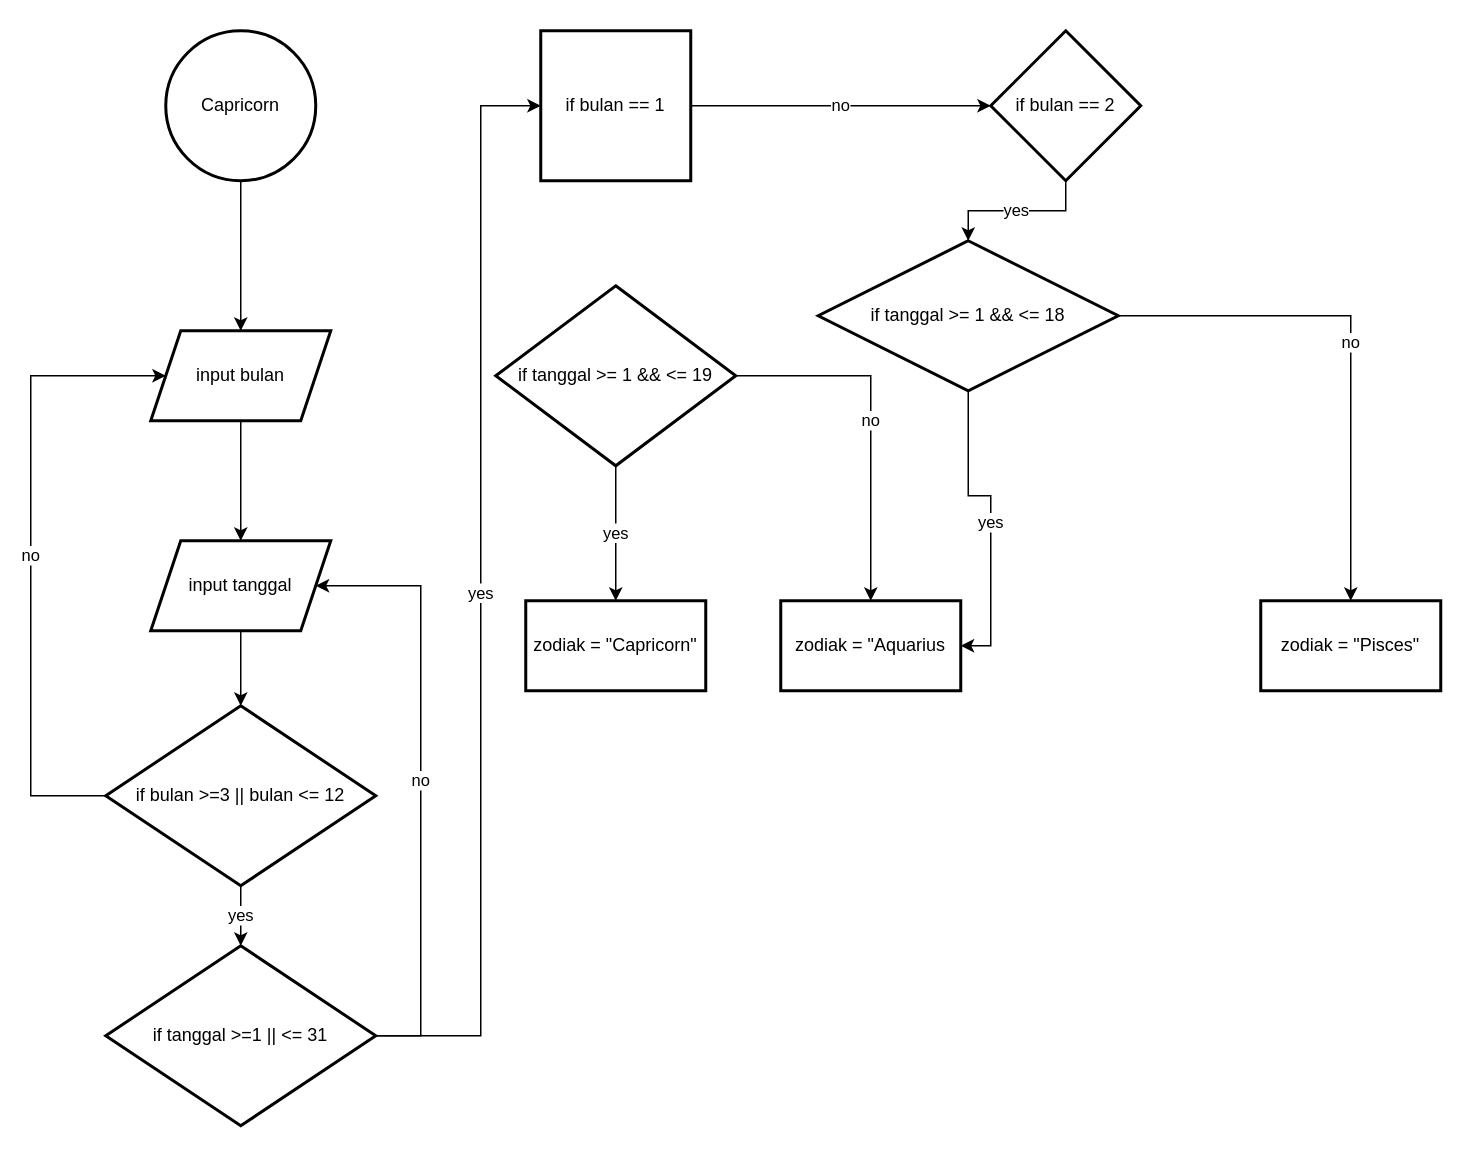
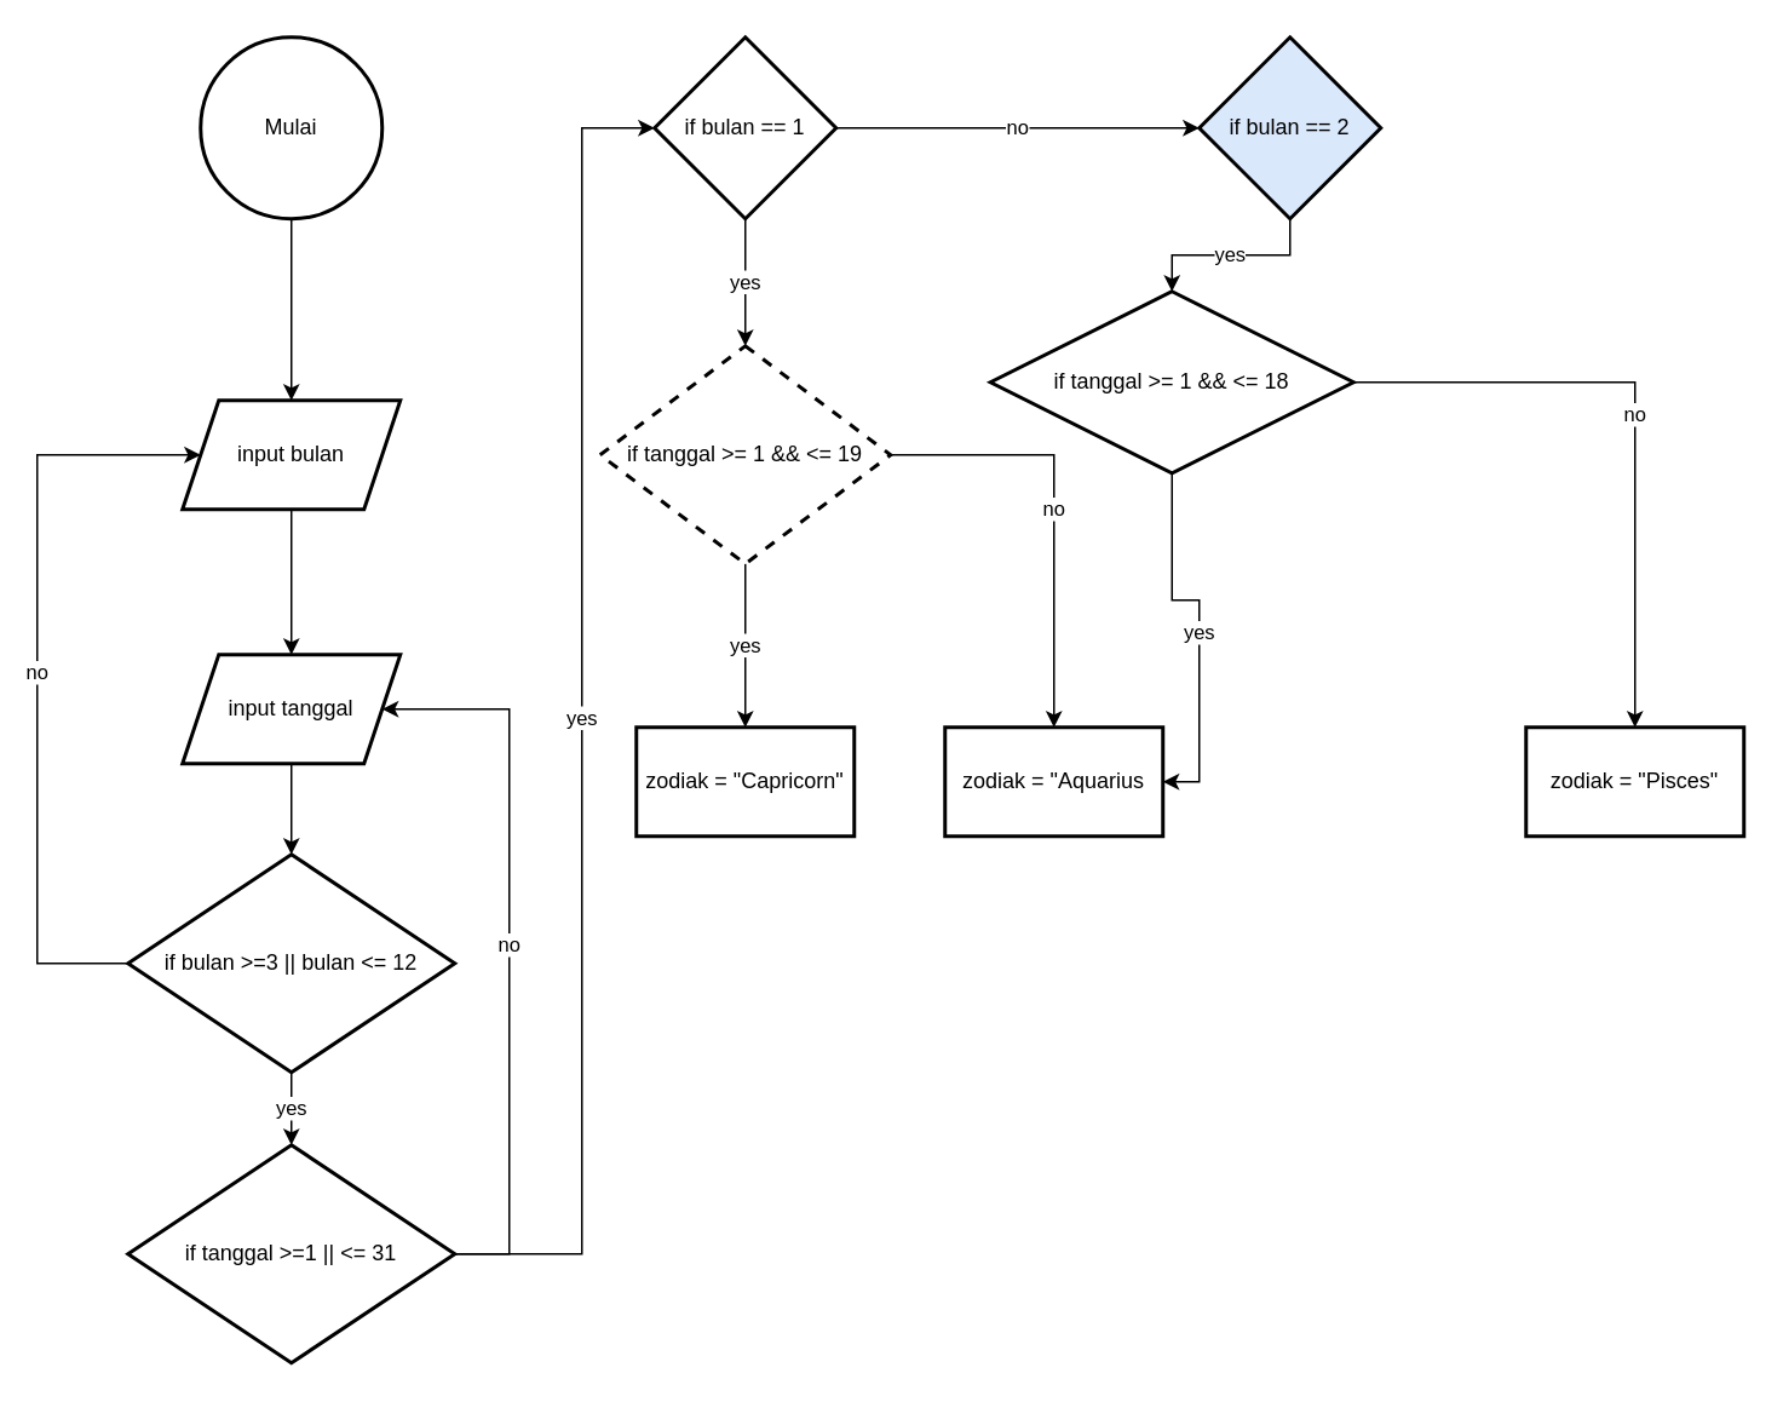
- <mxCell id="3" value="Capricorn" style="strokeWidth=2;html=1;shape=mxgraph.flowchart.start_2;whiteSpace=wrap;" vertex="1" parent="1"><mxGeometry x="110" y="20" width="100" height="100" as="geometry" /></mxCell>
+ <mxCell id="3" value="Mulai" style="strokeWidth=2;html=1;shape=mxgraph.flowchart.start_2;whiteSpace=wrap;" vertex="1" parent="1"><mxGeometry x="110" y="20" width="100" height="100" as="geometry" /></mxCell>
- <mxCell id="13" value="if bulan == 1" style="whiteSpace=wrap;html=1;strokeWidth=2;rounded=0;" vertex="1" parent="1"><mxGeometry x="360" y="20" width="100" height="100" as="geometry" /></mxCell>
+ <mxCell id="13" value="if bulan == 1" style="rhombus;whiteSpace=wrap;html=1;strokeWidth=2;" vertex="1" parent="1"><mxGeometry x="360" y="20" width="100" height="100" as="geometry" /></mxCell>
- <mxCell id="23" value="if bulan == 2" style="rhombus;whiteSpace=wrap;html=1;strokeWidth=2;" vertex="1" parent="1"><mxGeometry x="660" y="20" width="100" height="100" as="geometry" /></mxCell>
+ <mxCell id="23" value="if bulan == 2" style="rhombus;whiteSpace=wrap;html=1;strokeWidth=2;fillColor=#dae8fc;" vertex="1" parent="1"><mxGeometry x="660" y="20" width="100" height="100" as="geometry" /></mxCell>
+ <mxCell id="11" value="yes" style="edgeStyle=orthogonalEdgeStyle;rounded=0;orthogonalLoop=1;jettySize=auto;html=1;" edge="1" parent="1" source="13" target="16"><mxGeometry relative="1" as="geometry" /></mxCell>
- <mxCell id="16" value="if tanggal &amp;gt;= 1 &amp;amp;&amp;amp; &amp;lt;= 19" style="rhombus;whiteSpace=wrap;html=1;strokeWidth=2;" vertex="1" parent="1"><mxGeometry x="330" y="190" width="160" height="120" as="geometry" /></mxCell>
+ <mxCell id="16" value="if tanggal &amp;gt;= 1 &amp;amp;&amp;amp; &amp;lt;= 19" style="rhombus;whiteSpace=wrap;html=1;strokeWidth=2;dashed=1;" vertex="1" parent="1"><mxGeometry x="330" y="190" width="160" height="120" as="geometry" /></mxCell>
